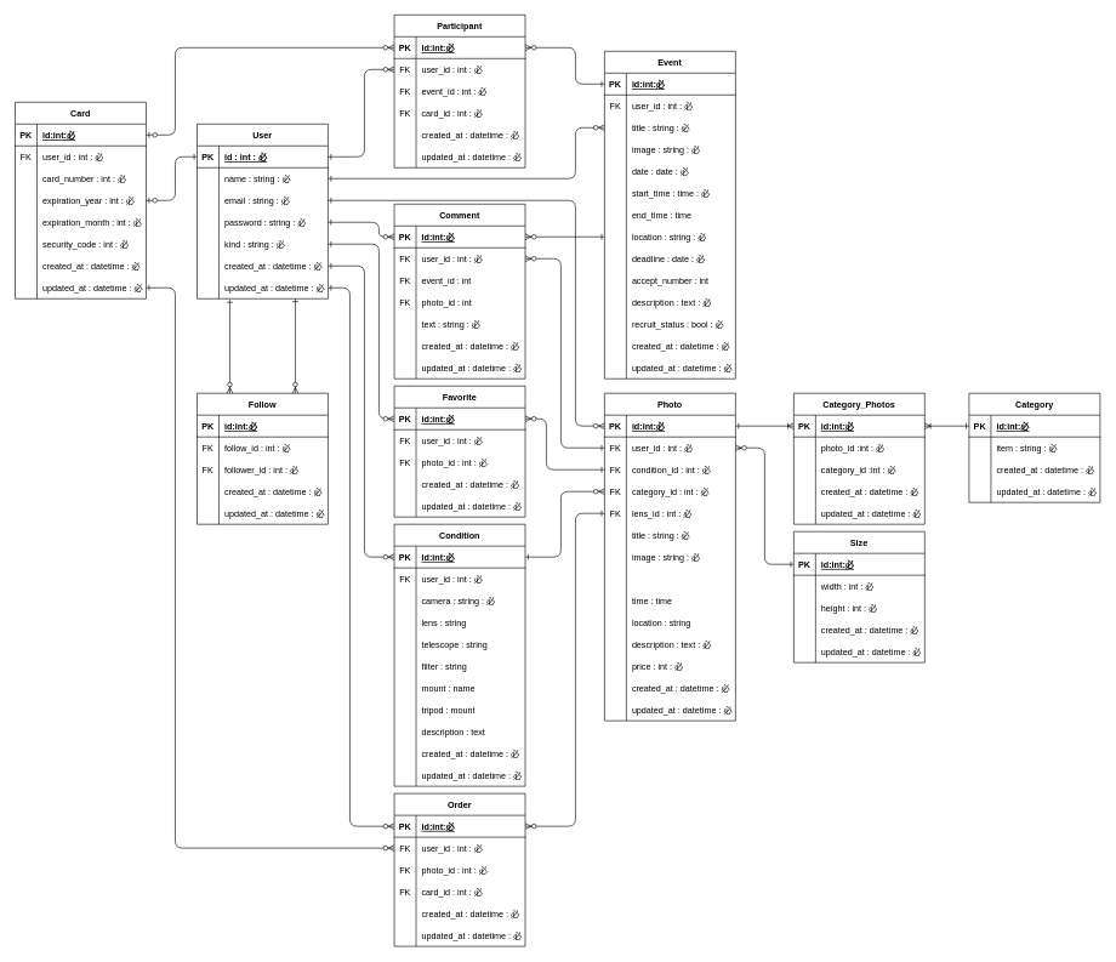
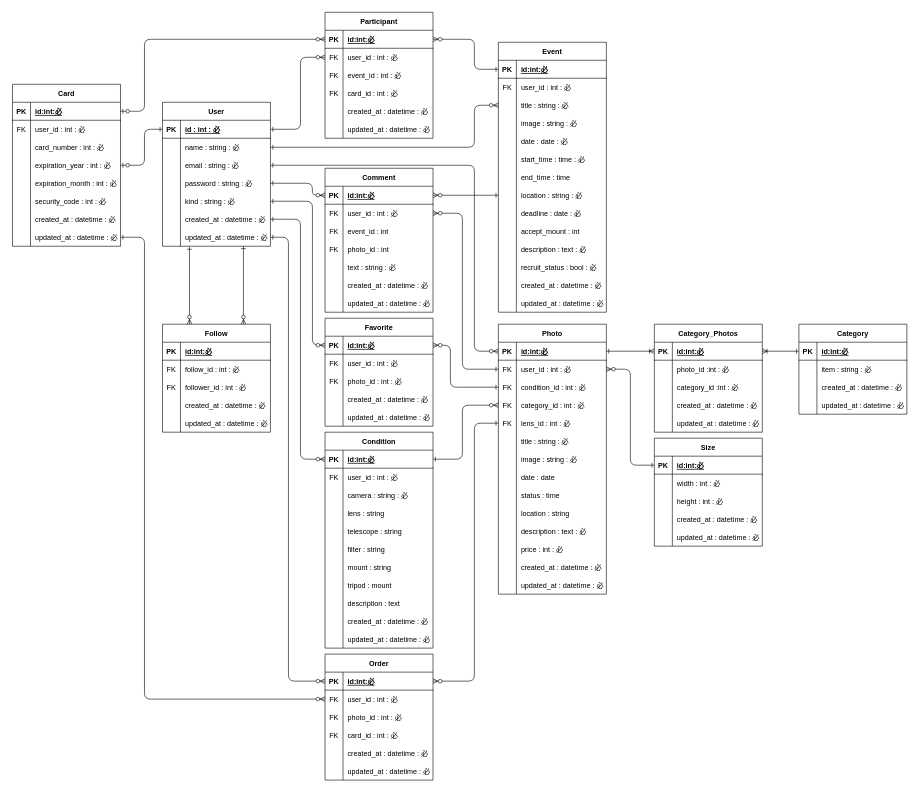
- <mxCell id="88" value="accept_number : int" style="shape=partialRectangle;connectable=0;fillColor=none;top=0;left=0;bottom=0;right=0;align=left;spacingLeft=6;overflow=hidden;" parent="86" vertex="1"><mxGeometry x="30" width="150" height="30" as="geometry" /></mxCell>
+ <mxCell id="88" value="accept_mount : int" style="shape=partialRectangle;connectable=0;fillColor=none;top=0;left=0;bottom=0;right=0;align=left;spacingLeft=6;overflow=hidden;" parent="86" vertex="1"><mxGeometry x="30" width="150" height="30" as="geometry" /></mxCell>
+ <mxCell id="169" value="date : date" style="shape=partialRectangle;connectable=0;fillColor=none;top=0;left=0;bottom=0;right=0;align=left;spacingLeft=6;overflow=hidden;" parent="167" vertex="1"><mxGeometry x="30" width="150" height="30" as="geometry" /></mxCell>
- <mxCell id="172" value="time : time" style="shape=partialRectangle;connectable=0;fillColor=none;top=0;left=0;bottom=0;right=0;align=left;spacingLeft=6;overflow=hidden;" parent="170" vertex="1"><mxGeometry x="30" width="150" height="30" as="geometry" /></mxCell>
+ <mxCell id="172" value="status : time" style="shape=partialRectangle;connectable=0;fillColor=none;top=0;left=0;bottom=0;right=0;align=left;spacingLeft=6;overflow=hidden;" parent="170" vertex="1"><mxGeometry x="30" width="150" height="30" as="geometry" /></mxCell>
- <mxCell id="45" value="mount : name" style="shape=partialRectangle;connectable=0;fillColor=none;top=0;left=0;bottom=0;right=0;align=left;spacingLeft=6;overflow=hidden;" parent="43" vertex="1"><mxGeometry x="30" width="150" height="30" as="geometry" /></mxCell>
+ <mxCell id="45" value="mount : string" style="shape=partialRectangle;connectable=0;fillColor=none;top=0;left=0;bottom=0;right=0;align=left;spacingLeft=6;overflow=hidden;" parent="43" vertex="1"><mxGeometry x="30" width="150" height="30" as="geometry" /></mxCell>
